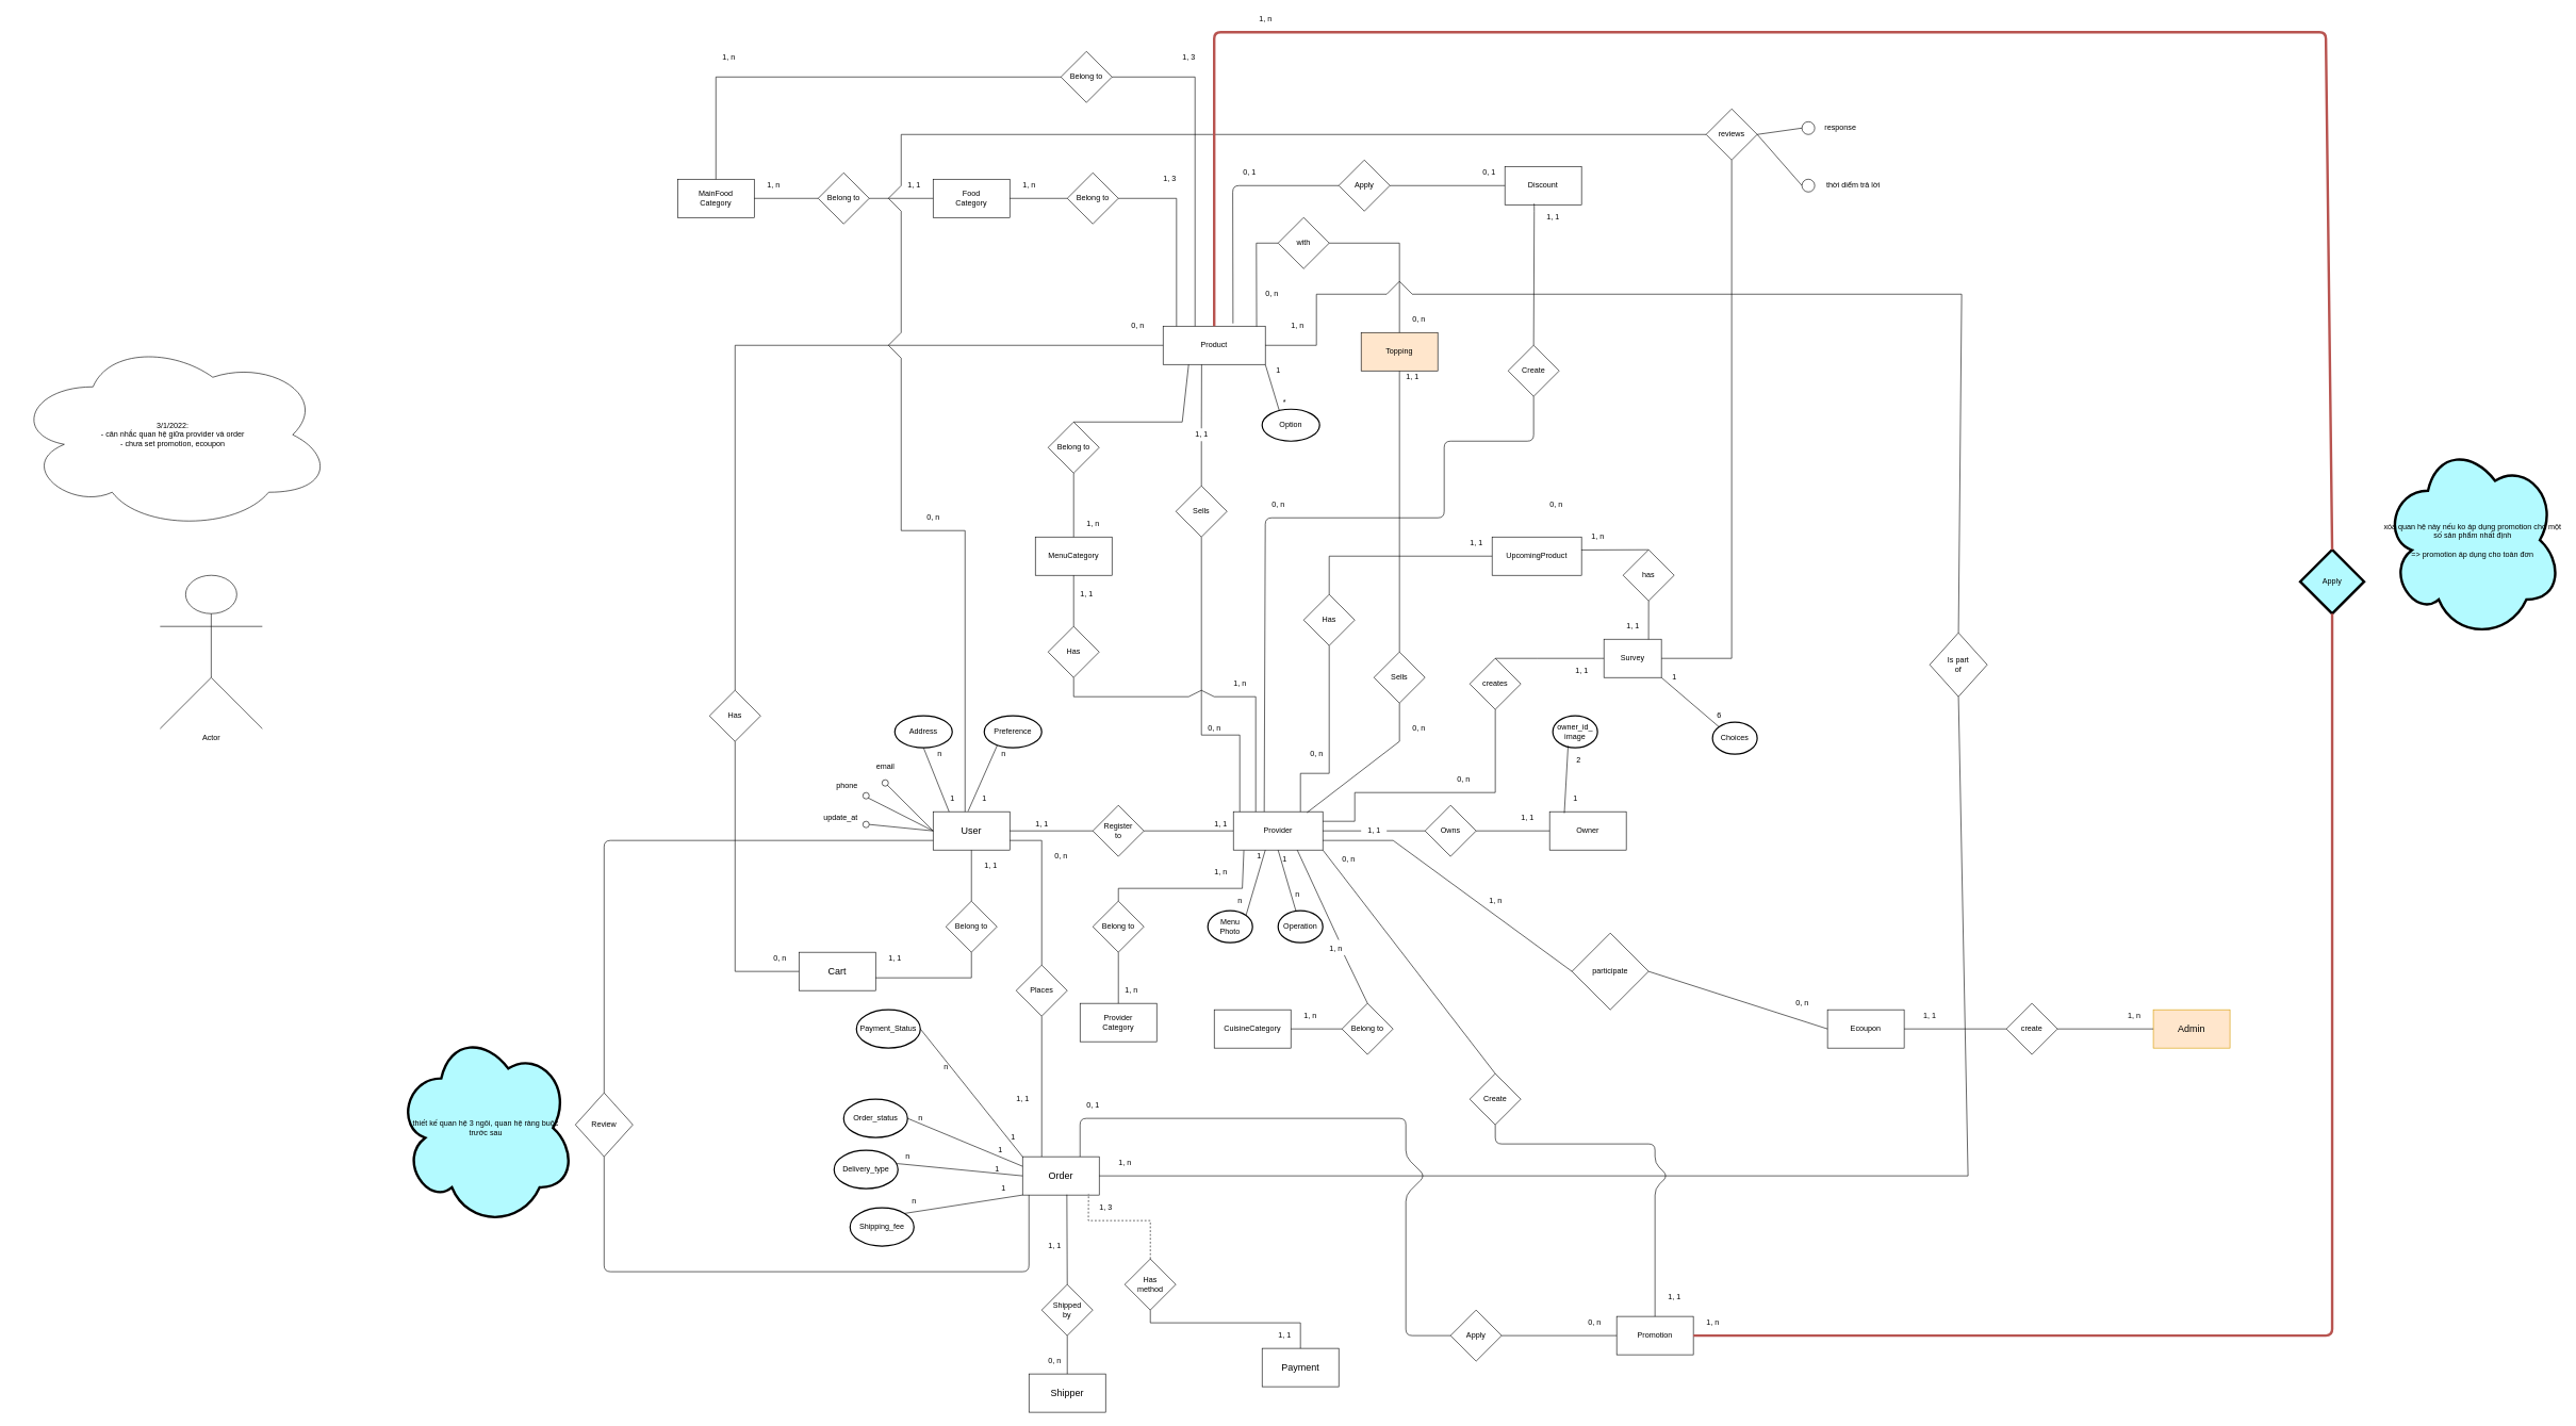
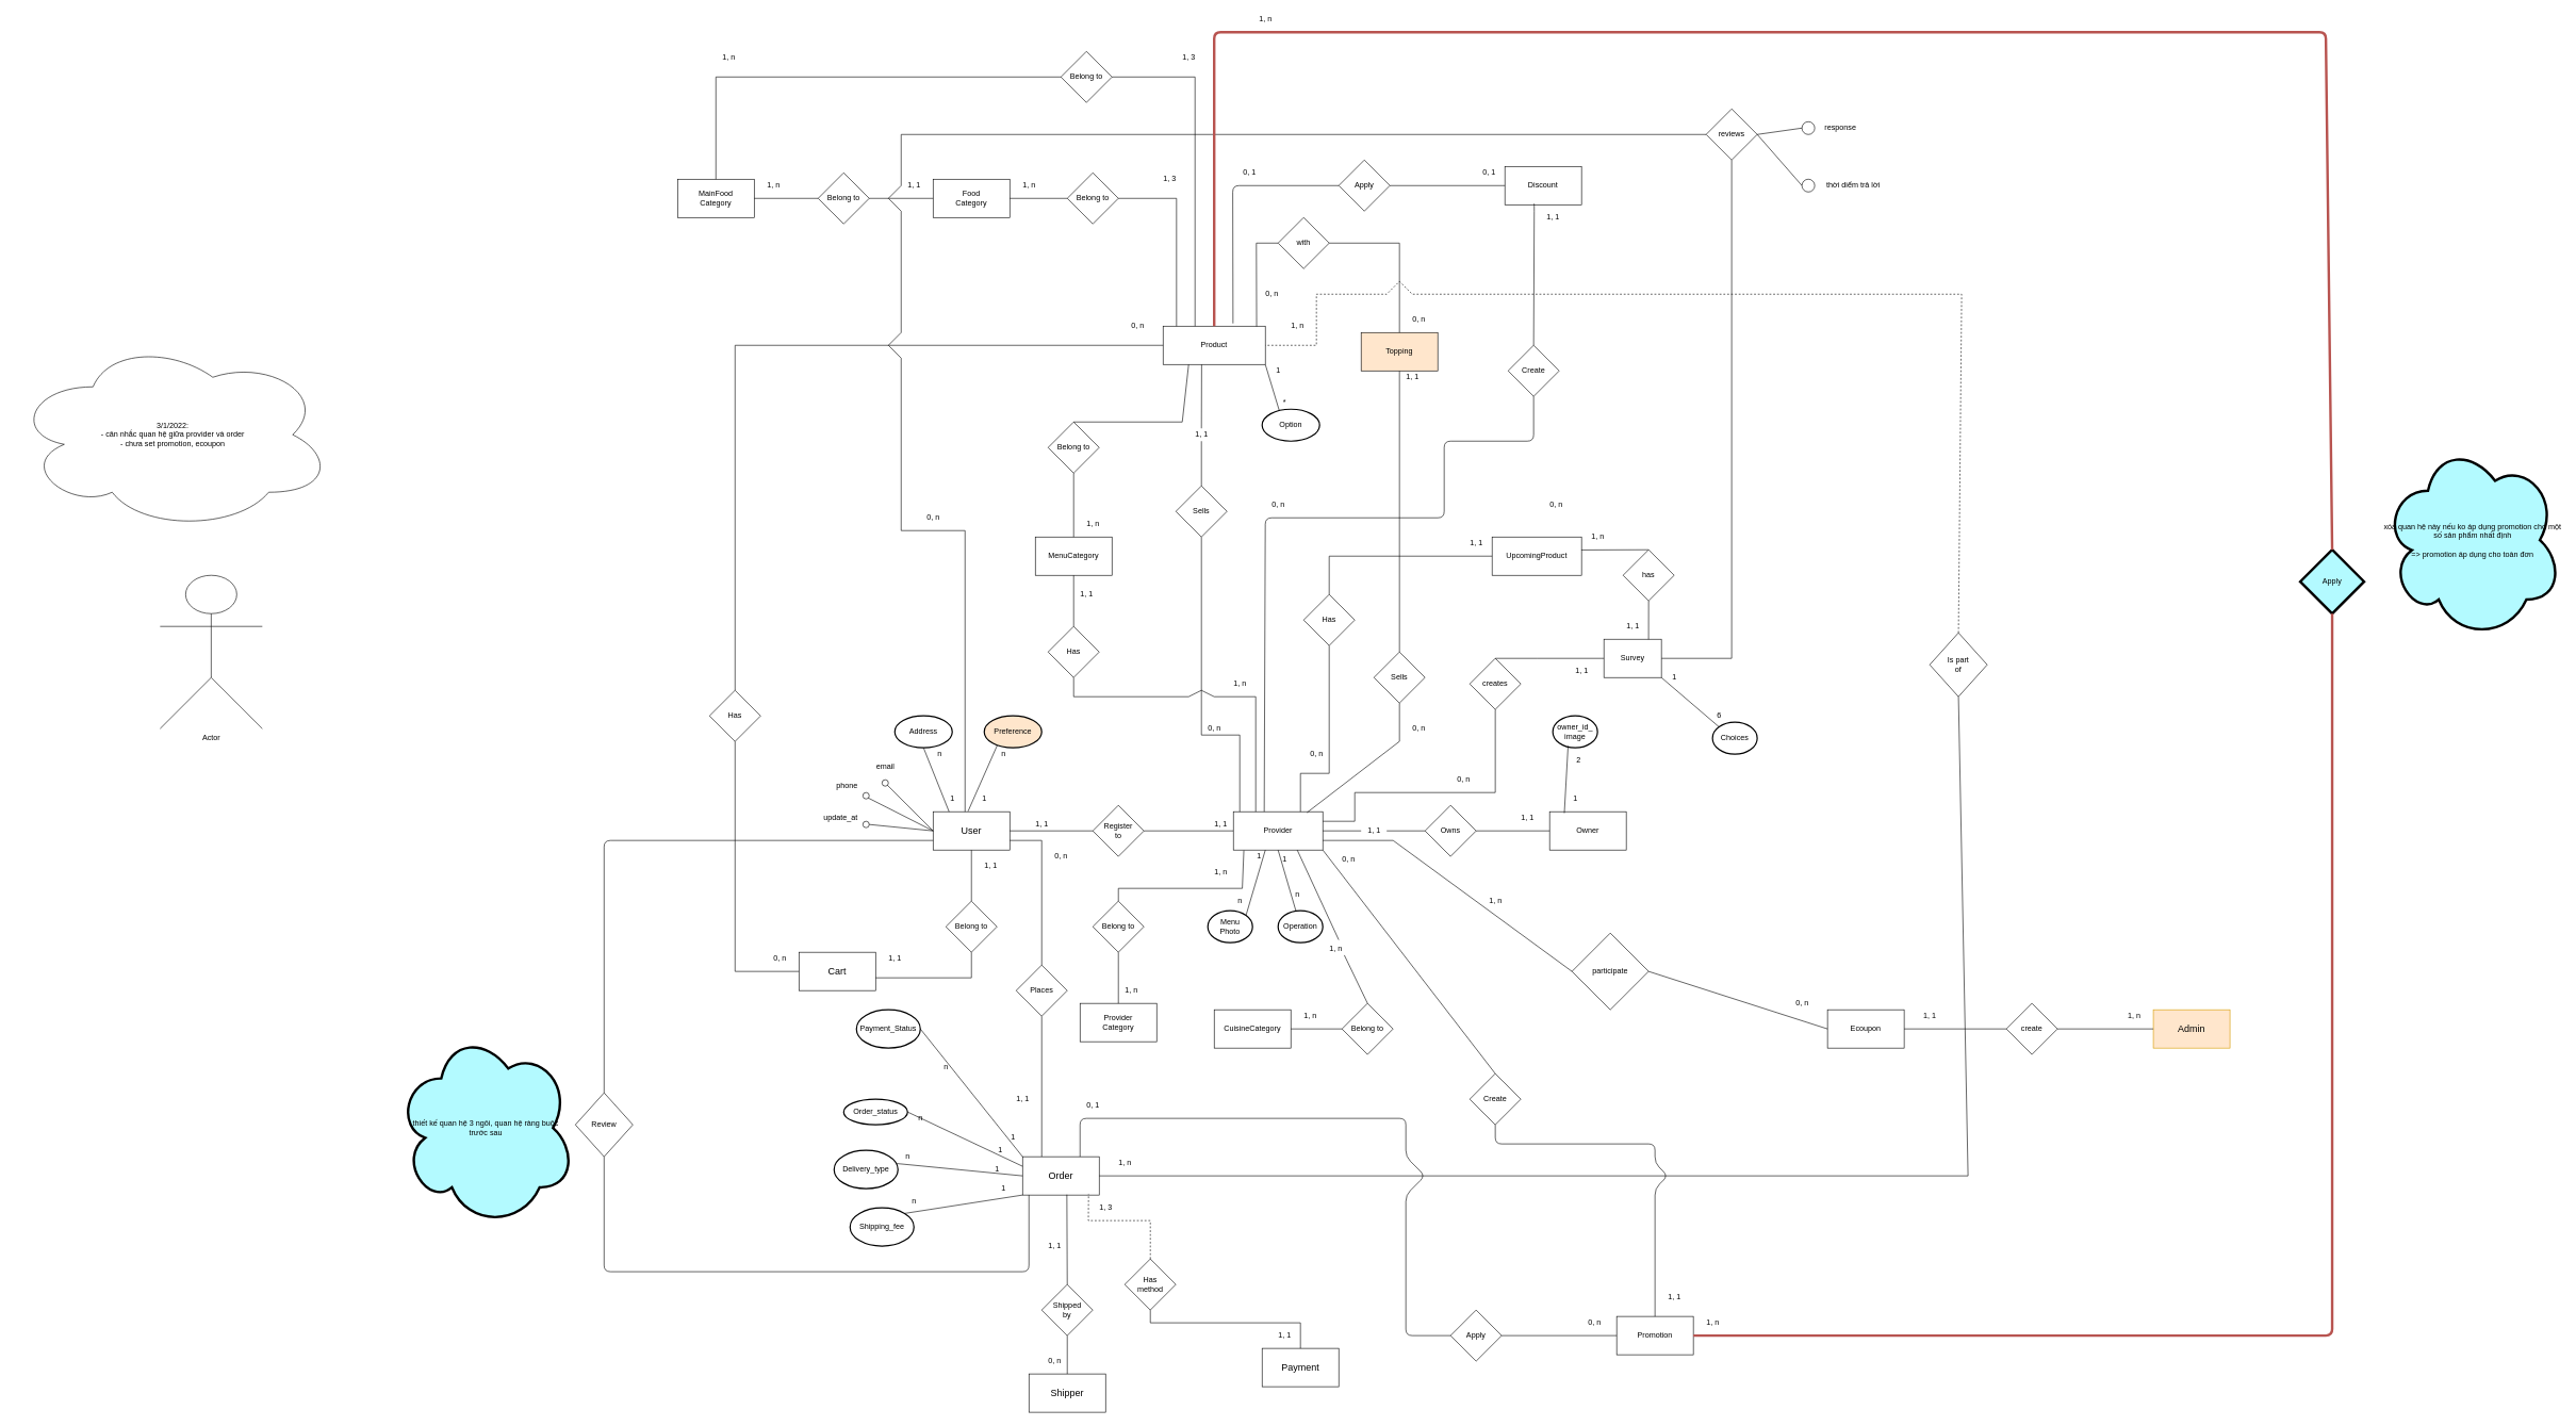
- <mxCell id="107" value="" style="endArrow=none;html=1;rounded=0;entryX=1;entryY=0.5;entryDx=0;entryDy=0;exitX=0.5;exitY=0;exitDx=0;exitDy=0;" parent="1" source="122" target="29" edge="1"><mxGeometry width="50" height="50" relative="1" as="geometry"><mxPoint x="2705" y="740" as="sourcePoint" /><mxPoint x="2120" y="1590" as="targetPoint" /><Array as="points"><mxPoint x="3070" y="460" /><mxPoint x="2210" y="460" /><mxPoint x="2190" y="440" /><mxPoint x="2170" y="460" /><mxPoint x="2060" y="460" /><mxPoint x="2060" y="540" /></Array></mxGeometry></mxCell>
+ <mxCell id="107" value="" style="endArrow=none;html=1;rounded=0;entryX=1;entryY=0.5;entryDx=0;entryDy=0;exitX=0.5;exitY=0;exitDx=0;exitDy=0;dashed=1;" parent="1" source="122" target="29" edge="1"><mxGeometry width="50" height="50" relative="1" as="geometry"><mxPoint x="2705" y="740" as="sourcePoint" /><mxPoint x="2120" y="1590" as="targetPoint" /><Array as="points"><mxPoint x="3070" y="460" /><mxPoint x="2210" y="460" /><mxPoint x="2190" y="440" /><mxPoint x="2170" y="460" /><mxPoint x="2060" y="460" /><mxPoint x="2060" y="540" /></Array></mxGeometry></mxCell>
- <mxCell id="73" value="Preference" style="ellipse;whiteSpace=wrap;html=1;strokeWidth=2;" parent="1" vertex="1"><mxGeometry x="1540" y="1120" width="90" height="50" as="geometry" /></mxCell>
+ <mxCell id="73" value="Preference" style="ellipse;whiteSpace=wrap;html=1;strokeWidth=2;fillColor=#ffe6cc;" parent="1" vertex="1"><mxGeometry x="1540" y="1120" width="90" height="50" as="geometry" /></mxCell>
- <mxCell id="127" value="Order_status" style="ellipse;whiteSpace=wrap;html=1;strokeWidth=2;" parent="1" vertex="1"><mxGeometry x="1320" y="1720" width="100" height="60" as="geometry" /></mxCell>
+ <mxCell id="127" value="Order_status" style="ellipse;whiteSpace=wrap;html=1;strokeWidth=2;" parent="1" vertex="1"><mxGeometry x="1320" y="1720" width="100" height="40" as="geometry" /></mxCell>
